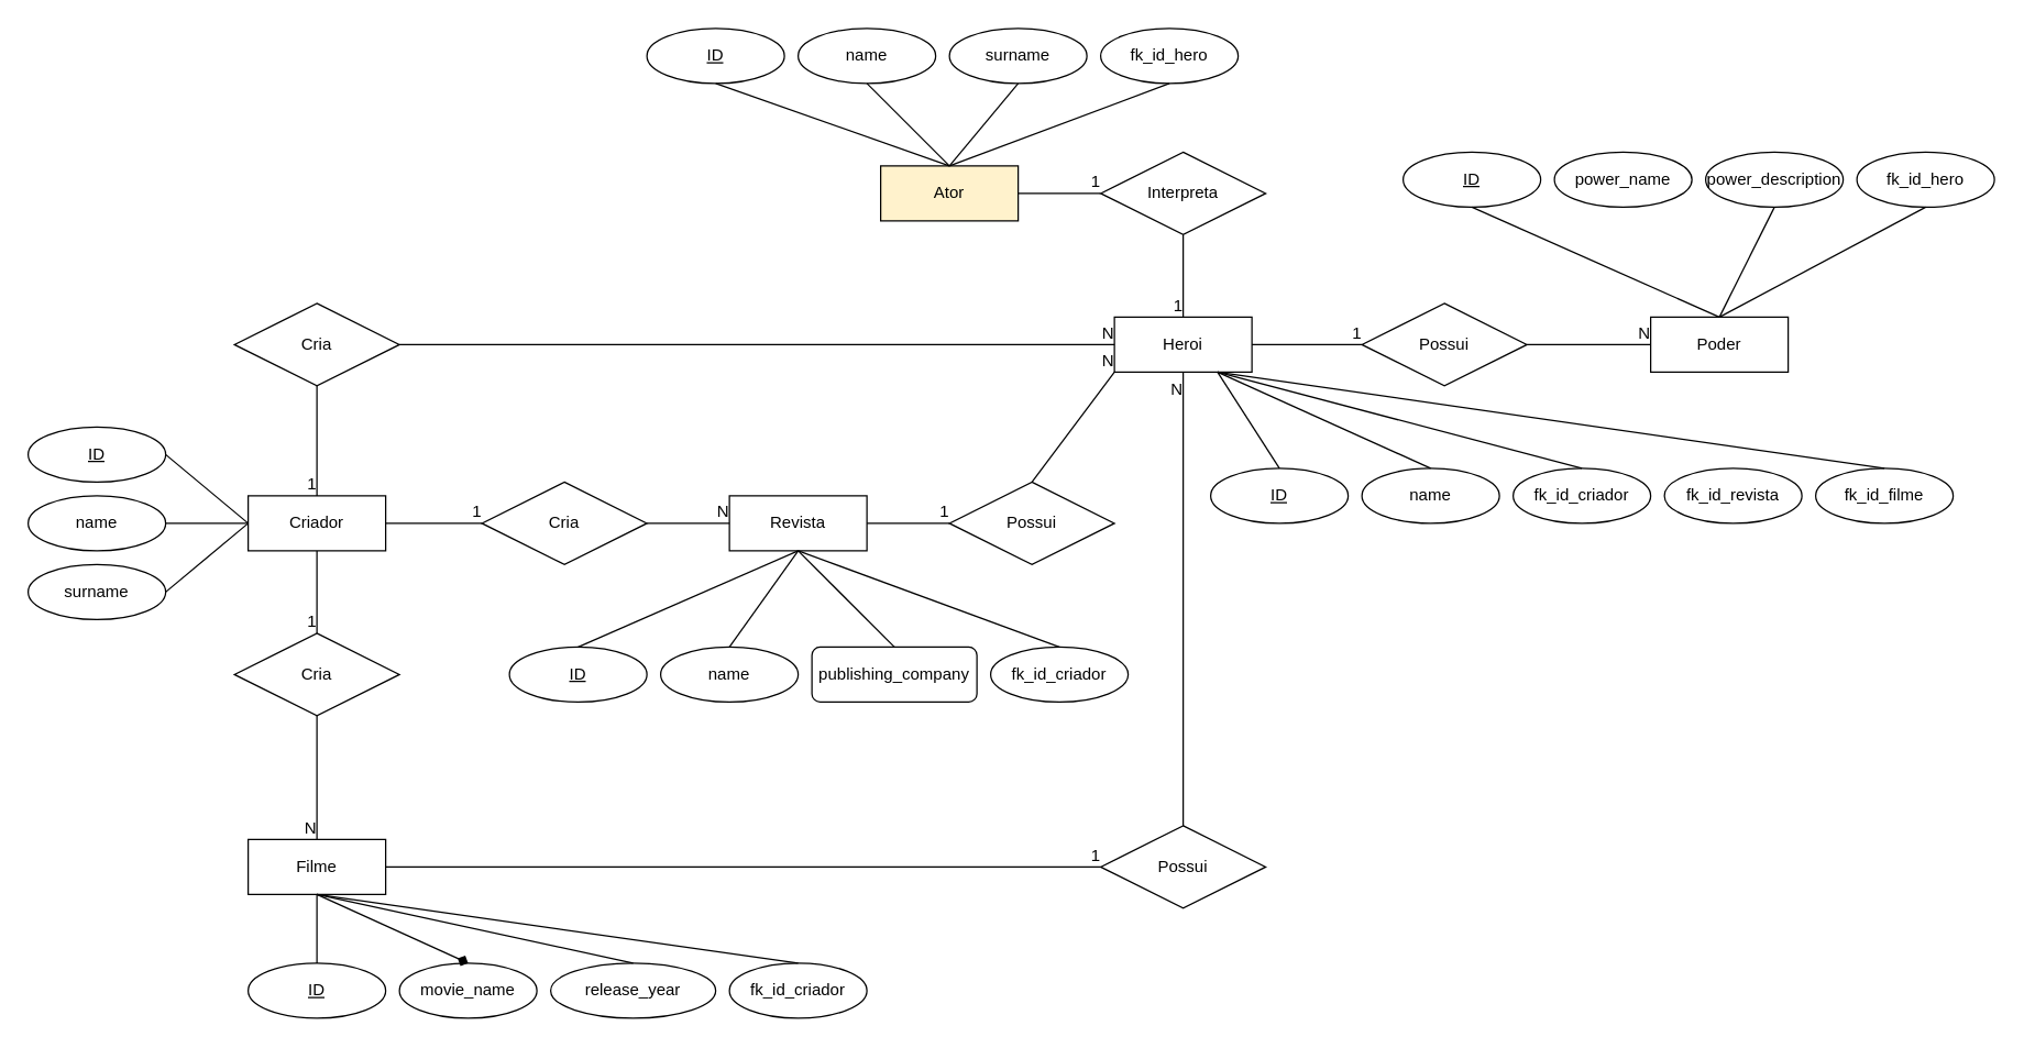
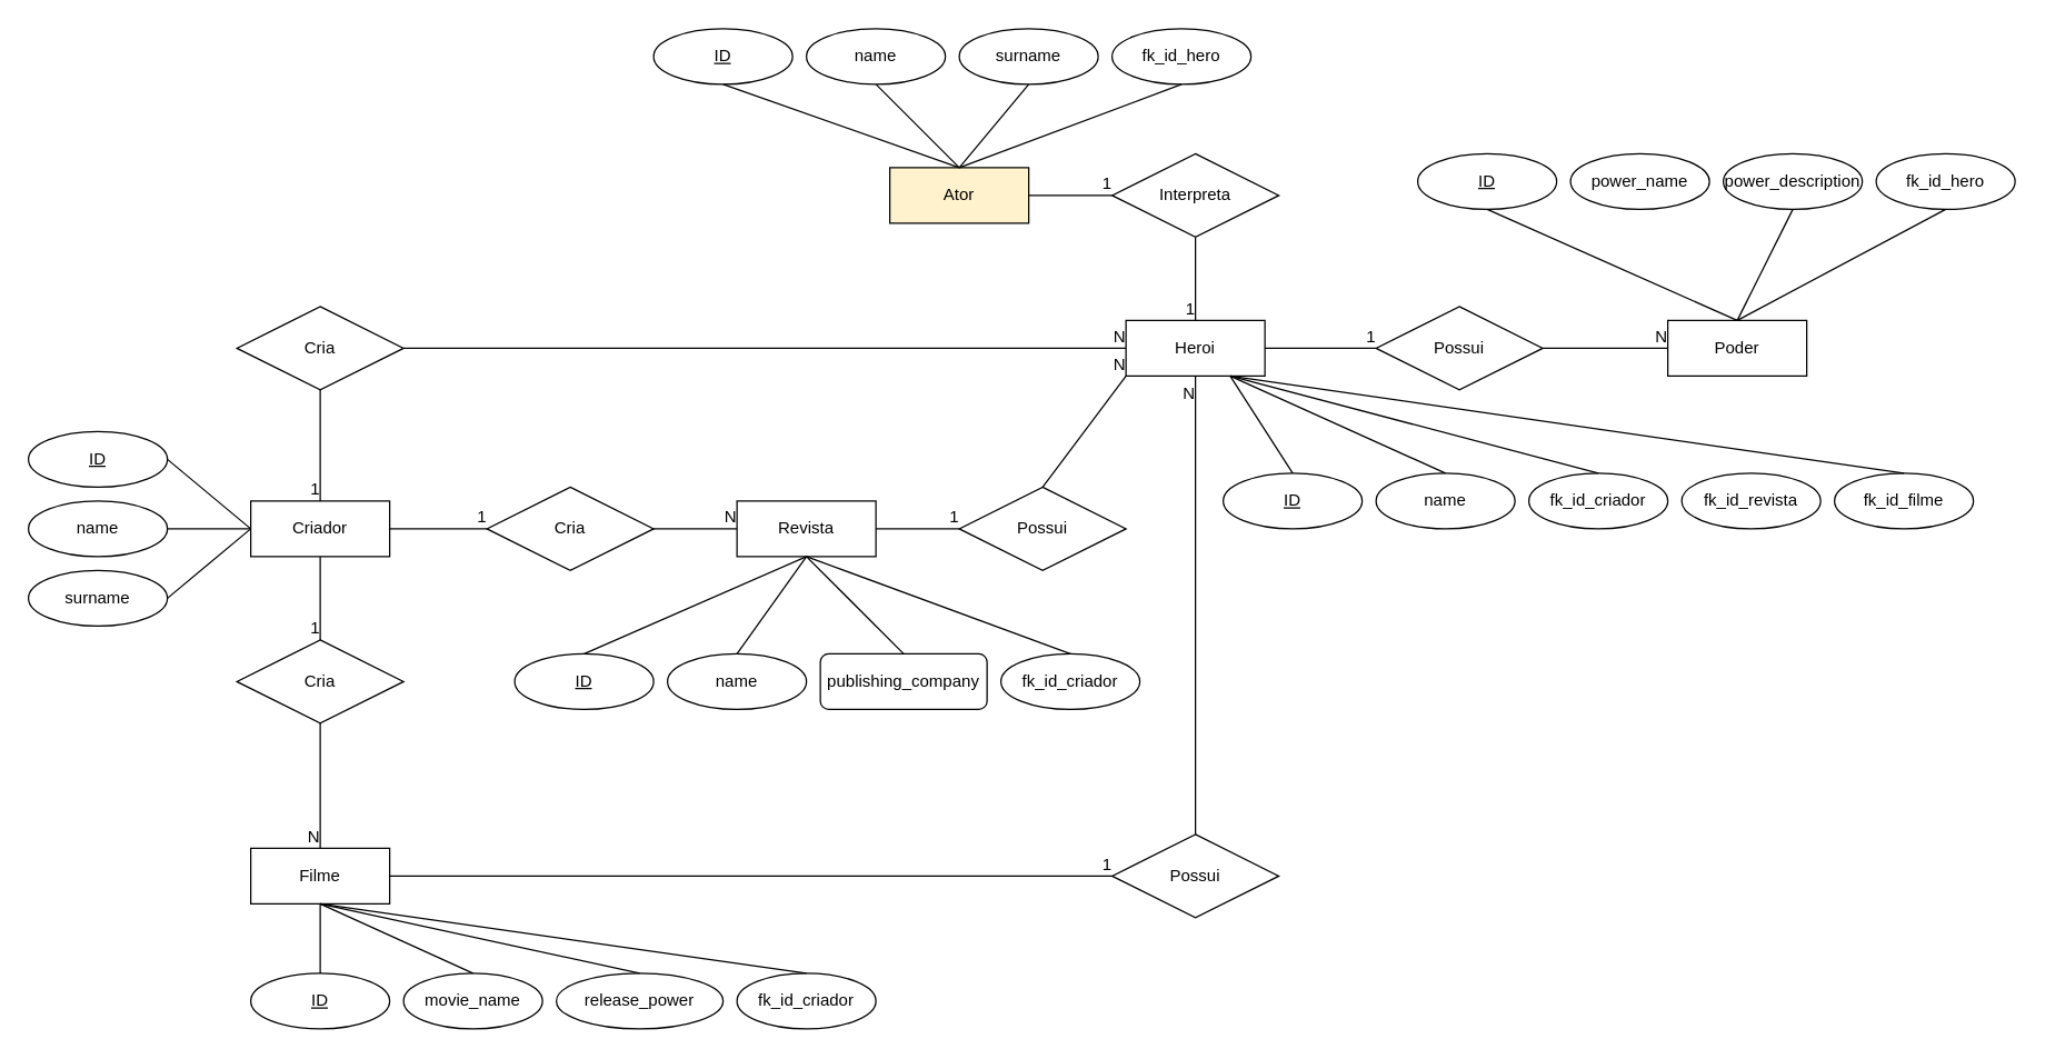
- <mxCell id="82" value="" style="endArrow=diamond;html=1;rounded=0;exitX=0.5;exitY=1;exitDx=0;exitDy=0;entryX=0.5;entryY=0;entryDx=0;entryDy=0;" edge="1" parent="1" source="10" target="78"><mxGeometry relative="1" as="geometry"><mxPoint x="560" y="610" as="sourcePoint" /><mxPoint x="720" y="610" as="targetPoint" /></mxGeometry></mxCell>
+ <mxCell id="82" value="" style="endArrow=none;html=1;rounded=0;exitX=0.5;exitY=1;exitDx=0;exitDy=0;entryX=0.5;entryY=0;entryDx=0;entryDy=0;" edge="1" parent="1" source="10" target="78"><mxGeometry relative="1" as="geometry"><mxPoint x="560" y="610" as="sourcePoint" /><mxPoint x="720" y="610" as="targetPoint" /></mxGeometry></mxCell>
- <mxCell id="79" value="release_year" style="ellipse;whiteSpace=wrap;html=1;align=center;" vertex="1" parent="1"><mxGeometry x="400" y="700" width="120" height="40" as="geometry" /></mxCell>
+ <mxCell id="79" value="release_power" style="ellipse;whiteSpace=wrap;html=1;align=center;" vertex="1" parent="1"><mxGeometry x="400" y="700" width="120" height="40" as="geometry" /></mxCell>
